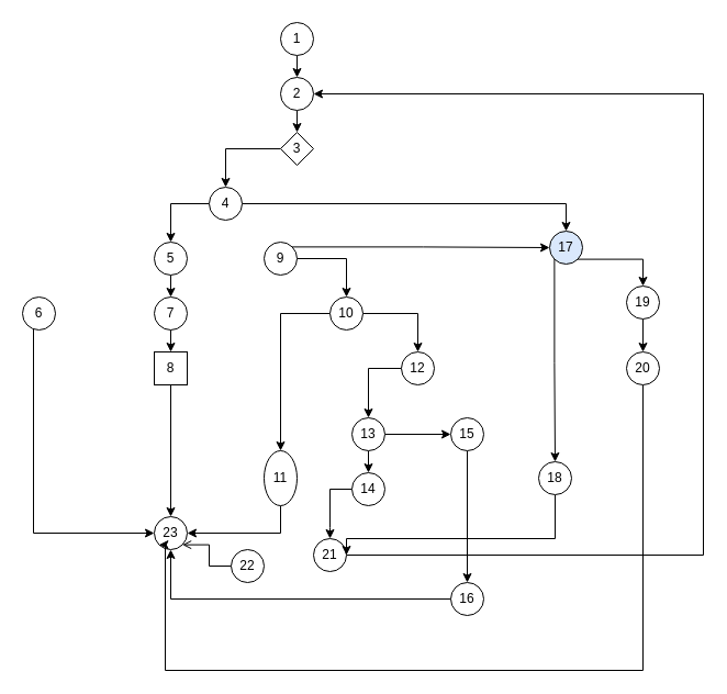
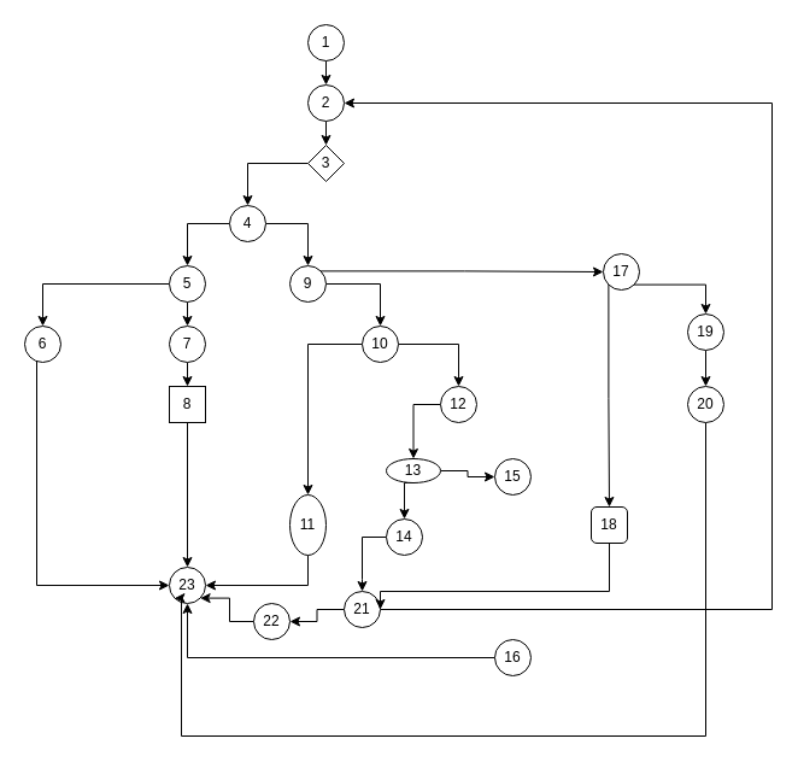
- <mxCell id="9" style="edgeStyle=orthogonalEdgeStyle;rounded=0;orthogonalLoop=1;jettySize=auto;html=1;" edge="1" parent="1" source="10" target="45"><mxGeometry relative="1" as="geometry" /></mxCell>
+ <mxCell id="9" style="edgeStyle=orthogonalEdgeStyle;rounded=0;orthogonalLoop=1;jettySize=auto;html=1;entryX=0.5;entryY=0;entryDx=0;entryDy=0;" edge="1" parent="1" source="10" target="16"><mxGeometry relative="1" as="geometry" /></mxCell>
- <mxCell id="45" value="17" style="ellipse;whiteSpace=wrap;html=1;aspect=fixed;fillColor=#dae8fc;" vertex="1" parent="1"><mxGeometry x="500" y="210" width="30" height="30" as="geometry" /></mxCell>
+ <mxCell id="45" value="17" style="ellipse;whiteSpace=wrap;html=1;aspect=fixed;" vertex="1" parent="1"><mxGeometry x="500" y="210" width="30" height="30" as="geometry" /></mxCell>
+ <mxCell id="12" style="edgeStyle=orthogonalEdgeStyle;rounded=0;orthogonalLoop=1;jettySize=auto;html=1;exitX=0;exitY=0.5;exitDx=0;exitDy=0;entryX=0.5;entryY=0;entryDx=0;entryDy=0;" edge="1" parent="1" source="13" target="18"><mxGeometry relative="1" as="geometry" /></mxCell>
- <mxCell id="33" value="13" style="ellipse;whiteSpace=wrap;html=1;aspect=fixed;" vertex="1" parent="1"><mxGeometry x="320" y="380" width="30" height="30" as="geometry" /></mxCell>
+ <mxCell id="33" value="13" style="ellipse;whiteSpace=wrap;html=1;aspect=fixed;" vertex="1" parent="1"><mxGeometry x="320" y="380" width="45" height="20" as="geometry" /></mxCell>
- <mxCell id="47" value="18" style="ellipse;whiteSpace=wrap;html=1;aspect=fixed;" vertex="1" parent="1"><mxGeometry x="490" y="420" width="30" height="30" as="geometry" /></mxCell>
+ <mxCell id="47" value="18" style="whiteSpace=wrap;html=1;aspect=fixed;rounded=1;" vertex="1" parent="1"><mxGeometry x="490" y="420" width="30" height="30" as="geometry" /></mxCell>
- <mxCell id="34" style="edgeStyle=orthogonalEdgeStyle;rounded=0;orthogonalLoop=1;jettySize=auto;html=1;entryX=0.5;entryY=0;entryDx=0;entryDy=0;" edge="1" parent="1" source="35" target="39"><mxGeometry relative="1" as="geometry" /></mxCell>
- <mxCell id="52" style="edgeStyle=orthogonalEdgeStyle;rounded=0;orthogonalLoop=1;jettySize=auto;html=1;exitX=0;exitY=0.5;exitDx=0;exitDy=0;entryX=1;entryY=1;entryDx=0;entryDy=0;endArrow=open;" edge="1" parent="1" source="53" target="23"><mxGeometry relative="1" as="geometry" /></mxCell>
+ <mxCell id="52" style="edgeStyle=orthogonalEdgeStyle;rounded=0;orthogonalLoop=1;jettySize=auto;html=1;exitX=0;exitY=0.5;exitDx=0;exitDy=0;entryX=1;entryY=1;entryDx=0;entryDy=0;" edge="1" parent="1" source="53" target="23"><mxGeometry relative="1" as="geometry" /></mxCell>
+ <mxCell id="40" style="edgeStyle=orthogonalEdgeStyle;rounded=0;orthogonalLoop=1;jettySize=auto;html=1;exitX=0;exitY=0.5;exitDx=0;exitDy=0;entryX=1;entryY=0.5;entryDx=0;entryDy=0;" edge="1" parent="1" source="42" target="53"><mxGeometry relative="1" as="geometry" /></mxCell>
